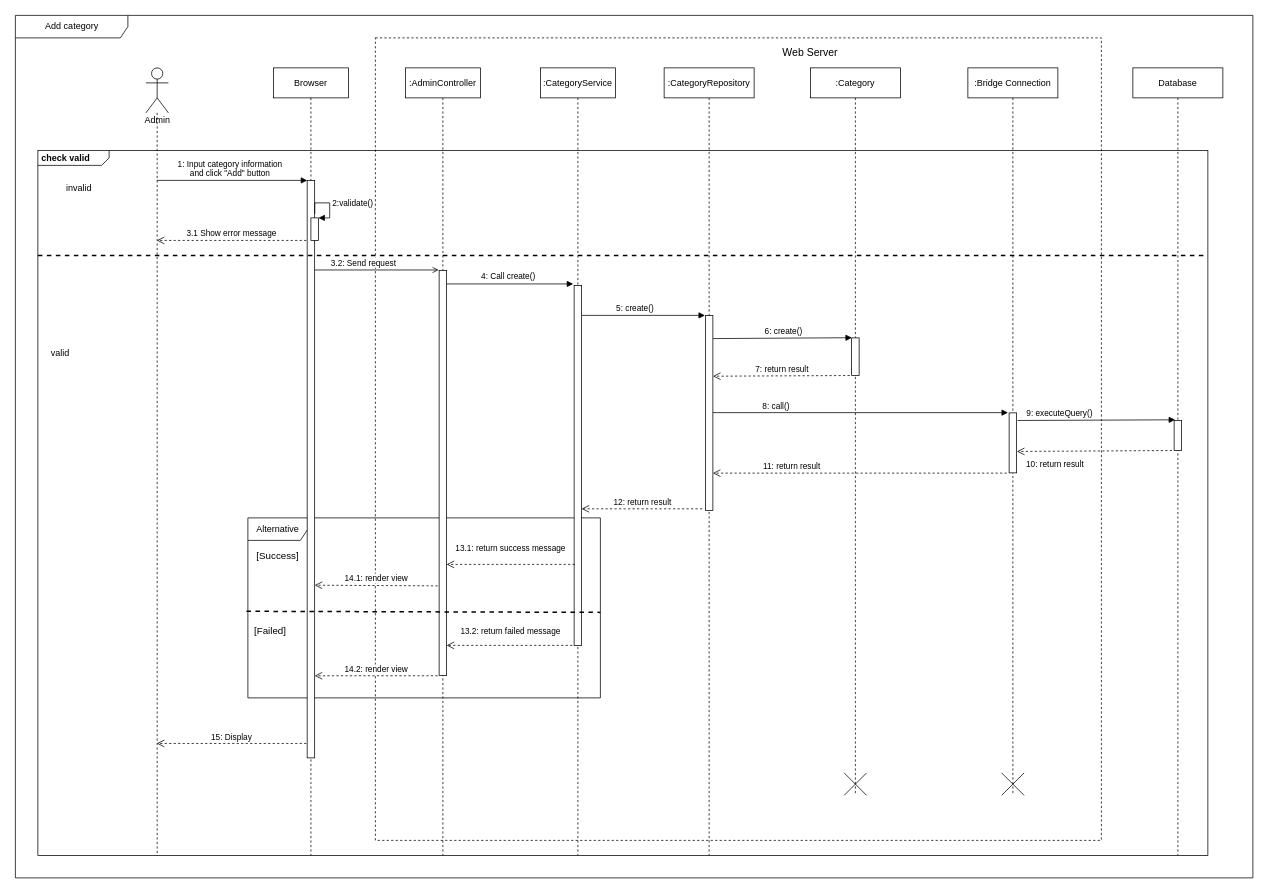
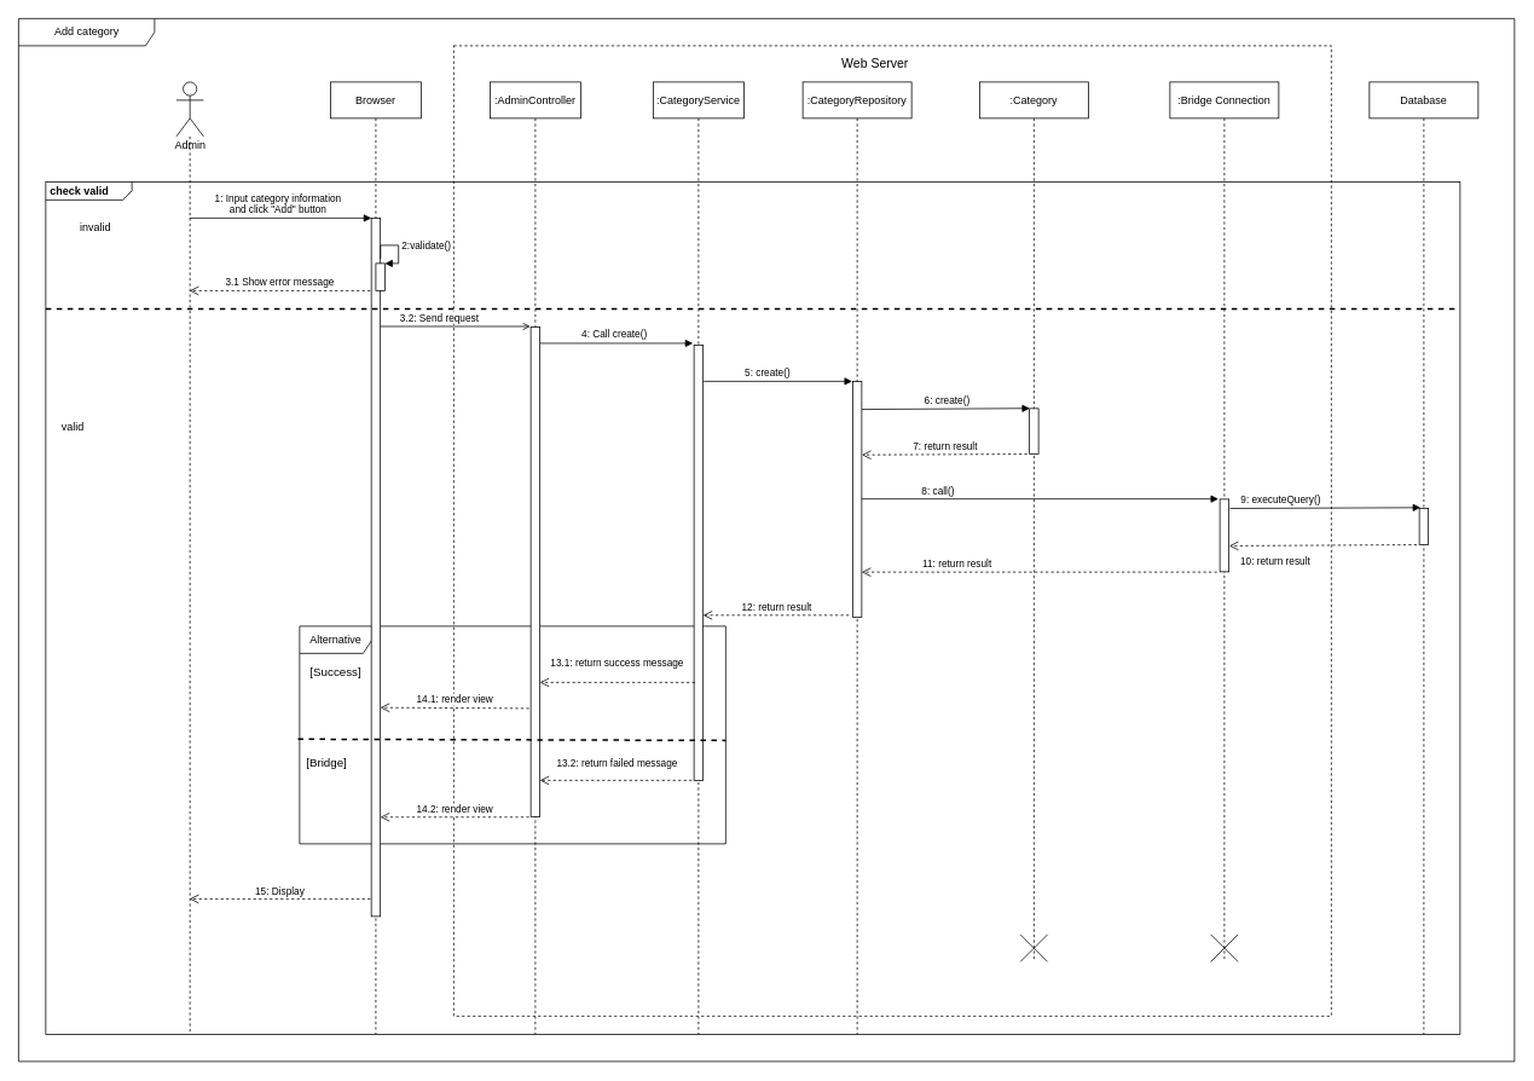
- <mxCell id="41" value="&lt;font style=&quot;font-size: 14px&quot;&gt;Web Server&lt;/font&gt;" style="text;html=1;strokeColor=none;fillColor=none;align=center;verticalAlign=middle;whiteSpace=wrap;rounded=0;shadow=0;glass=0;dashed=1;sketch=0;" parent="1" vertex="1"><mxGeometry x="1040" y="60" width="80" height="20" as="geometry" /></mxCell>
+ <mxCell id="41" value="&lt;font style=&quot;font-size: 14px&quot;&gt;Web Server&lt;/font&gt;" style="text;html=1;strokeColor=none;fillColor=none;align=center;verticalAlign=middle;whiteSpace=wrap;rounded=0;shadow=0;glass=0;dashed=1;sketch=0;" parent="1" vertex="1"><mxGeometry x="925" y="60" width="80" height="20" as="geometry" /></mxCell>
- <mxCell id="43" value="&lt;font style=&quot;font-size: 13px&quot;&gt;[Failed]&lt;/font&gt;" style="text;html=1;strokeColor=none;fillColor=none;align=center;verticalAlign=middle;whiteSpace=wrap;rounded=0;shadow=0;glass=0;dashed=1;sketch=0;" parent="1" vertex="1"><mxGeometry x="340" y="830" width="40" height="20" as="geometry" /></mxCell>
+ <mxCell id="43" value="&lt;font style=&quot;font-size: 13px&quot;&gt;[Bridge]&lt;/font&gt;" style="text;html=1;strokeColor=none;fillColor=none;align=center;verticalAlign=middle;whiteSpace=wrap;rounded=0;shadow=0;glass=0;dashed=1;sketch=0;" parent="1" vertex="1"><mxGeometry x="340" y="830" width="40" height="20" as="geometry" /></mxCell>
